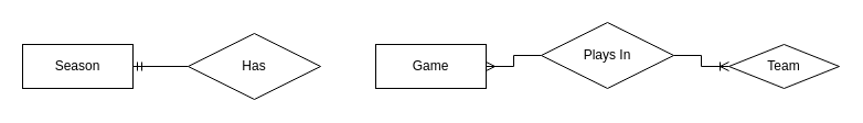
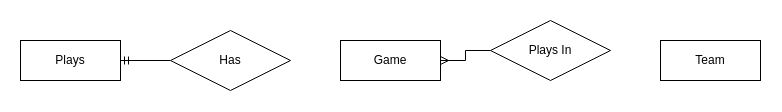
- <mxCell id="6" style="edgeStyle=orthogonalEdgeStyle;rounded=0;orthogonalLoop=1;jettySize=auto;html=1;endArrow=none;endFill=0;startArrow=ERoneToMany;startFill=0;" parent="1" source="7" target="9" edge="1"><mxGeometry relative="1" as="geometry" /></mxCell>
- <mxCell id="2" value="Season" style="whiteSpace=wrap;html=1;align=center;" parent="1" vertex="1"><mxGeometry x="20" y="40" width="100" height="40" as="geometry" /></mxCell>
+ <mxCell id="2" value="Plays" style="whiteSpace=wrap;html=1;align=center;" parent="1" vertex="1"><mxGeometry x="20" y="40" width="100" height="40" as="geometry" /></mxCell>
- <mxCell id="7" value="Team" style="rhombus;whiteSpace=wrap;html=1;align=center;" parent="1" vertex="1"><mxGeometry x="660" y="40" width="100" height="40" as="geometry" /></mxCell>
+ <mxCell id="7" value="Team" style="whiteSpace=wrap;html=1;align=center;" parent="1" vertex="1"><mxGeometry x="660" y="40" width="100" height="40" as="geometry" /></mxCell>
